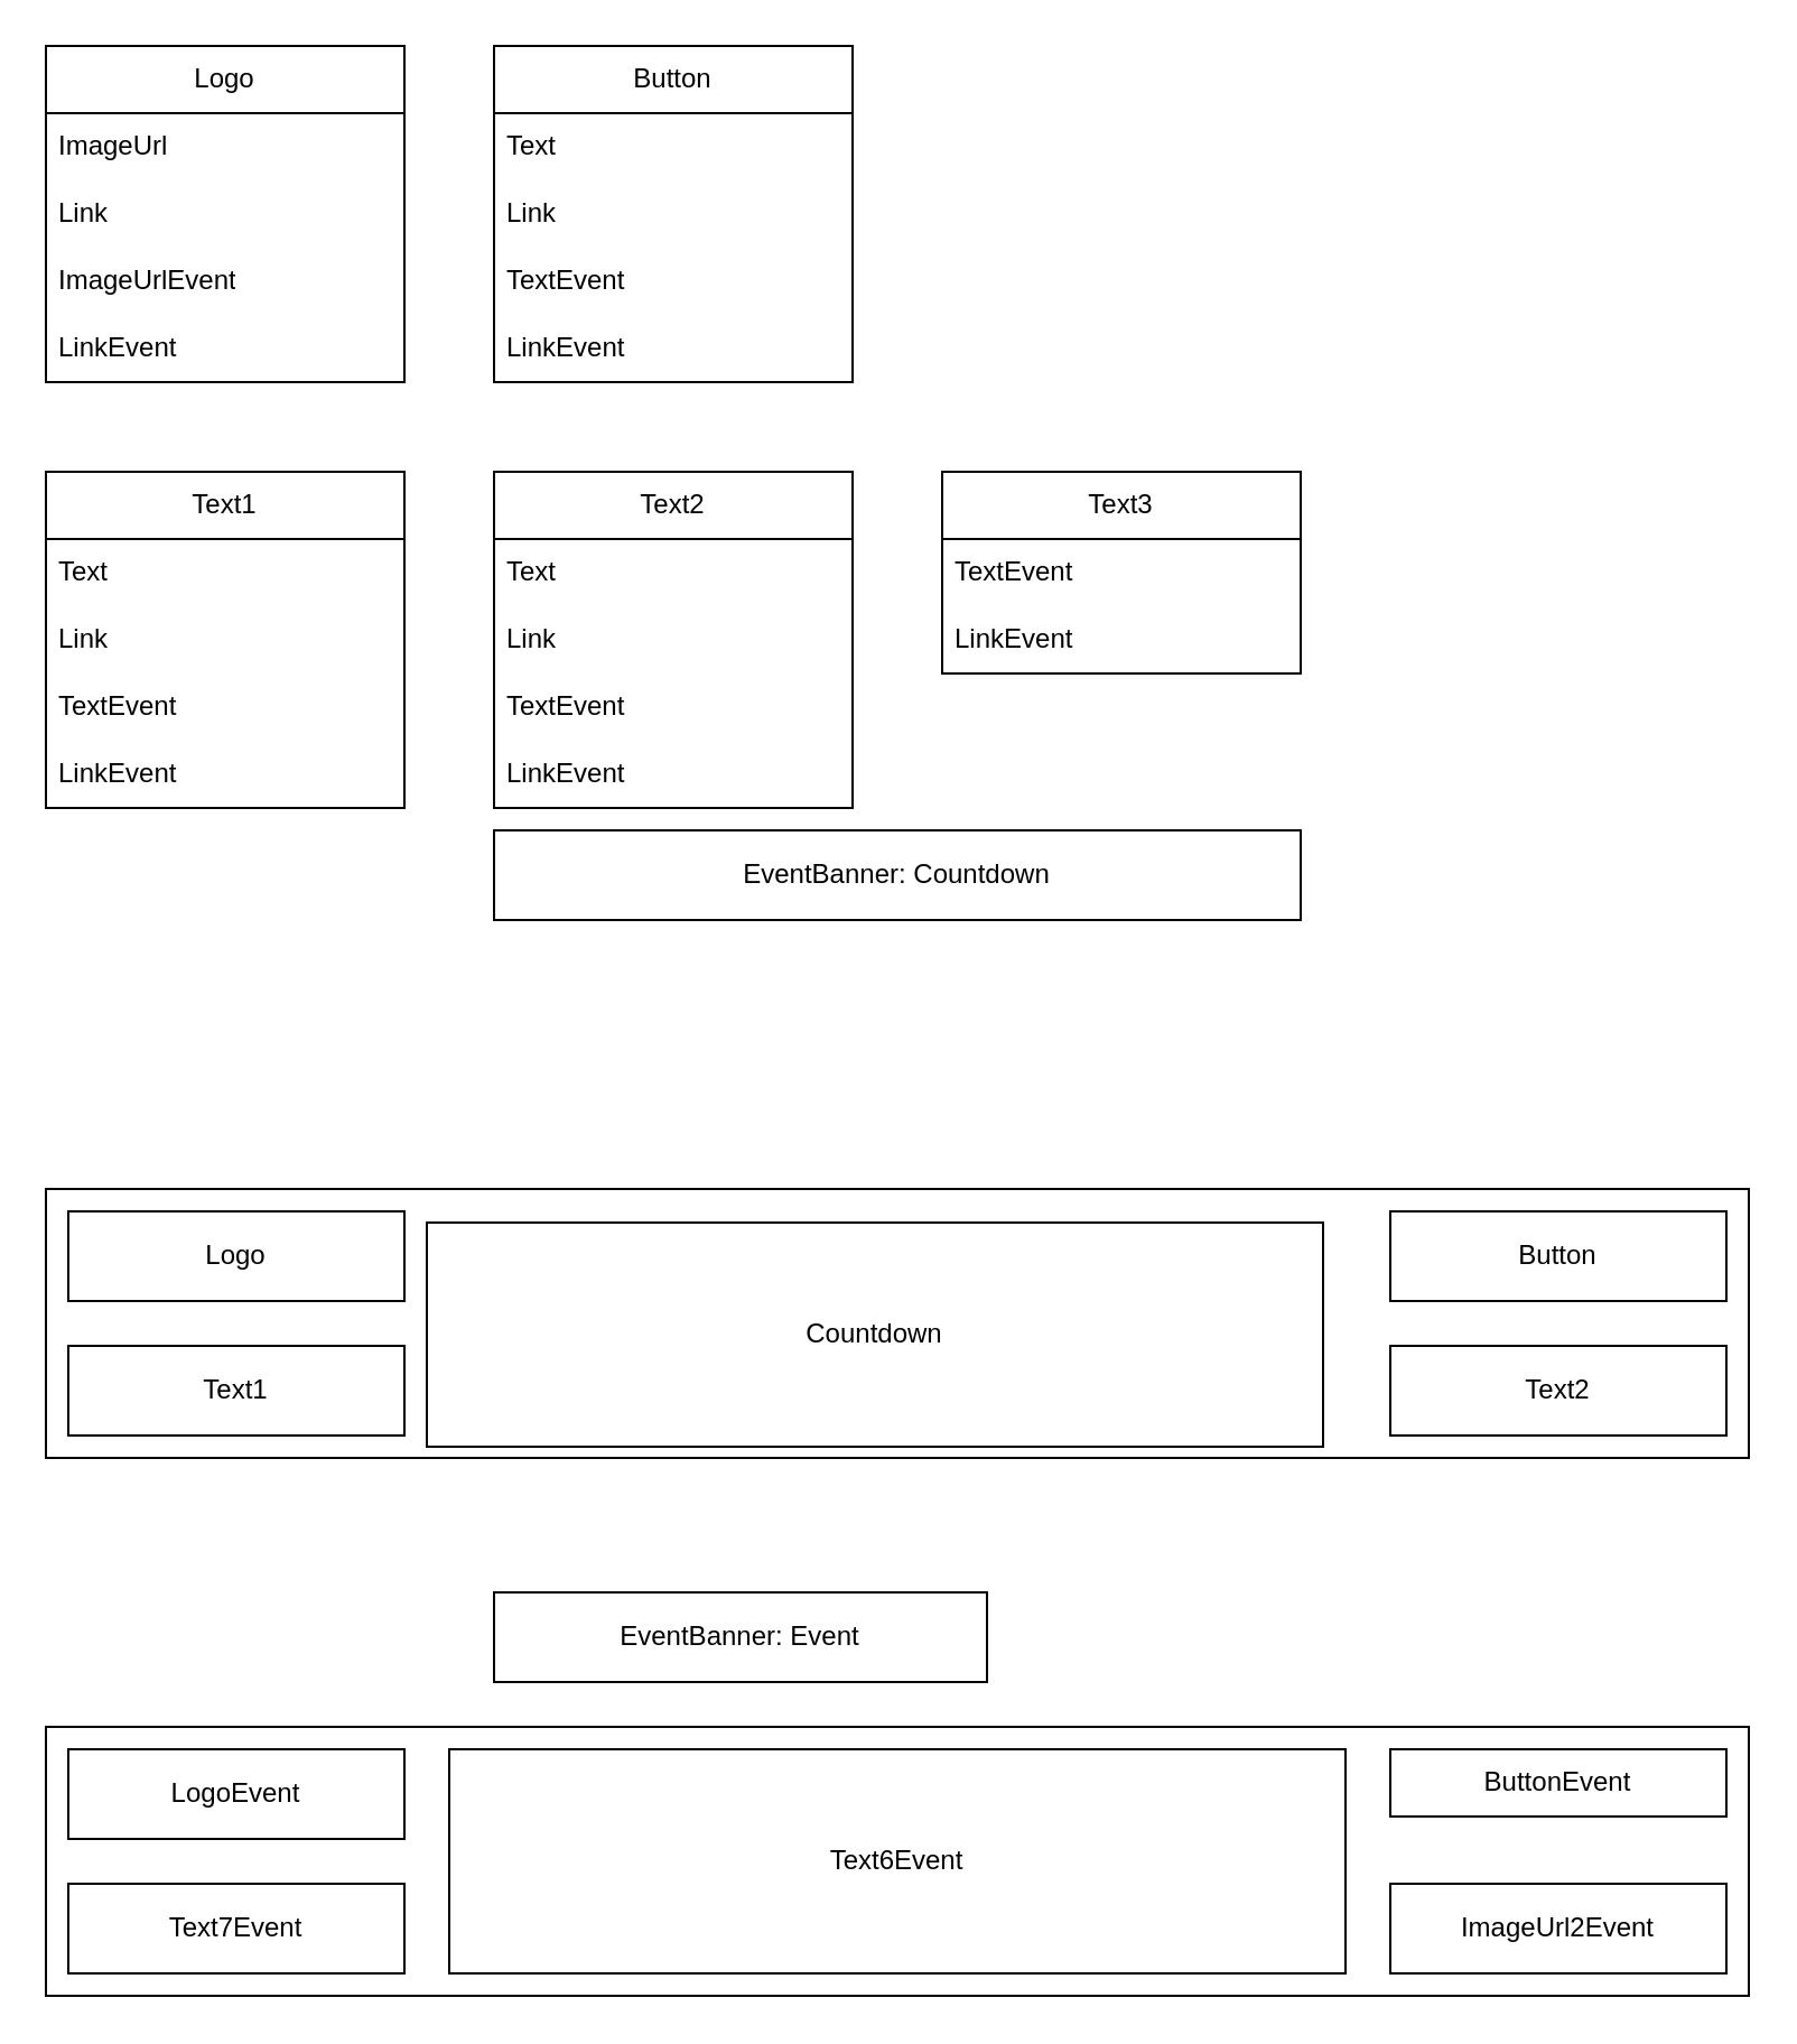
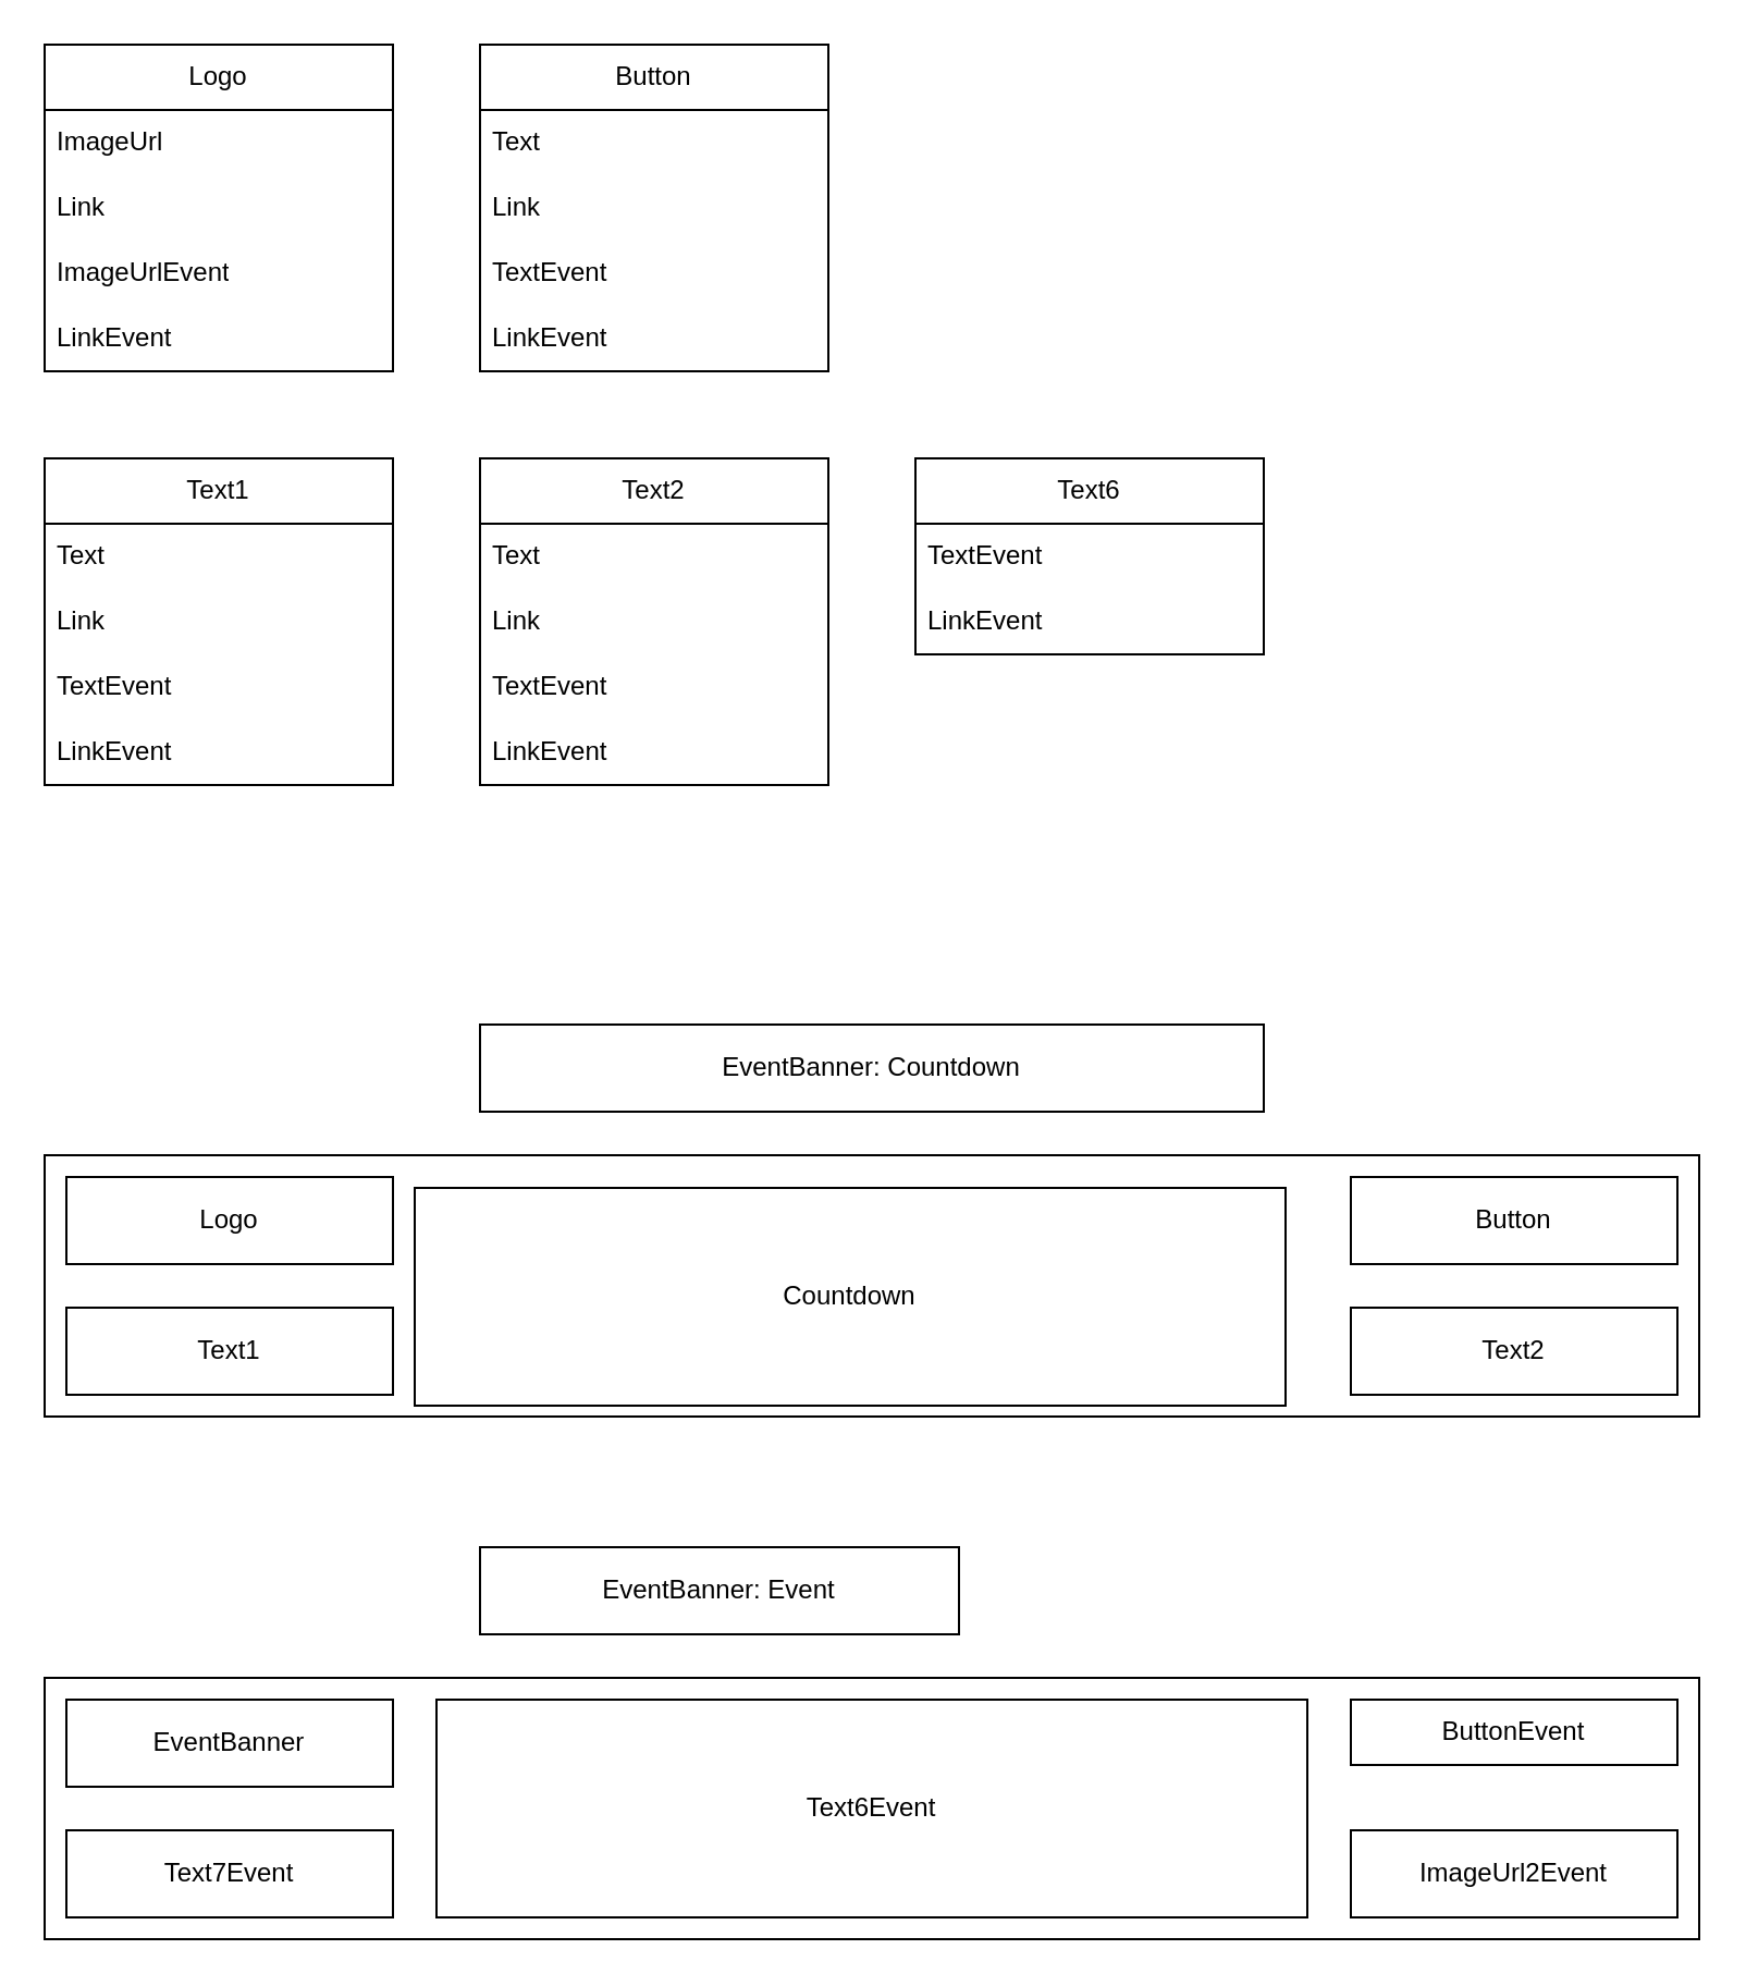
- <mxCell id="32" value="Text3" style="swimlane;fontStyle=0;childLayout=stackLayout;horizontal=1;startSize=30;horizontalStack=0;resizeParent=1;resizeParentMax=0;resizeLast=0;collapsible=1;marginBottom=0;whiteSpace=wrap;html=1;" parent="1" vertex="1"><mxGeometry x="420" y="210" width="160" height="90" as="geometry" /></mxCell>
+ <mxCell id="32" value="Text6" style="swimlane;fontStyle=0;childLayout=stackLayout;horizontal=1;startSize=30;horizontalStack=0;resizeParent=1;resizeParentMax=0;resizeLast=0;collapsible=1;marginBottom=0;whiteSpace=wrap;html=1;" parent="1" vertex="1"><mxGeometry x="420" y="210" width="160" height="90" as="geometry" /></mxCell>
- <mxCell id="30" value="EventBanner: Countdown" style="rounded=0;whiteSpace=wrap;html=1;" parent="1" vertex="1"><mxGeometry x="220" y="370" width="360" height="40" as="geometry" /></mxCell>
+ <mxCell id="30" value="EventBanner: Countdown" style="rounded=0;whiteSpace=wrap;html=1;" parent="1" vertex="1"><mxGeometry x="220" y="470" width="360" height="40" as="geometry" /></mxCell>
- <mxCell id="37" value="LogoEvent" style="rounded=0;whiteSpace=wrap;html=1;" parent="1" vertex="1"><mxGeometry x="30" y="780" width="150" height="40" as="geometry" /></mxCell>
+ <mxCell id="37" value="EventBanner" style="rounded=0;whiteSpace=wrap;html=1;" parent="1" vertex="1"><mxGeometry x="30" y="780" width="150" height="40" as="geometry" /></mxCell>
